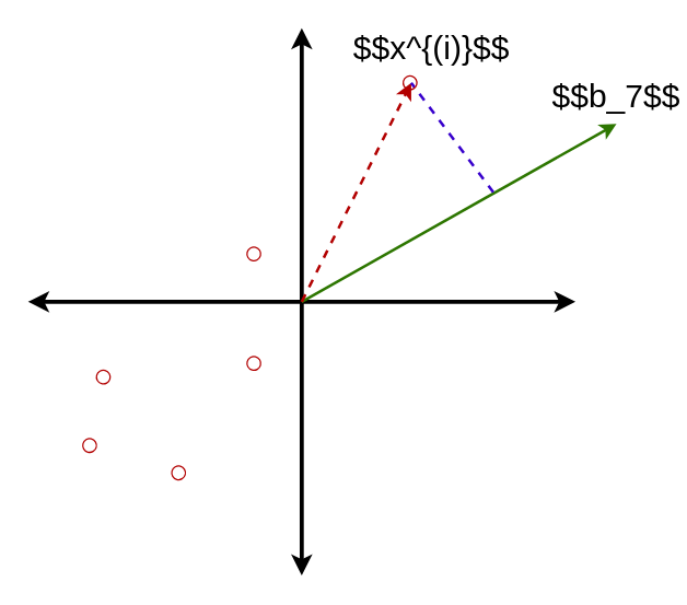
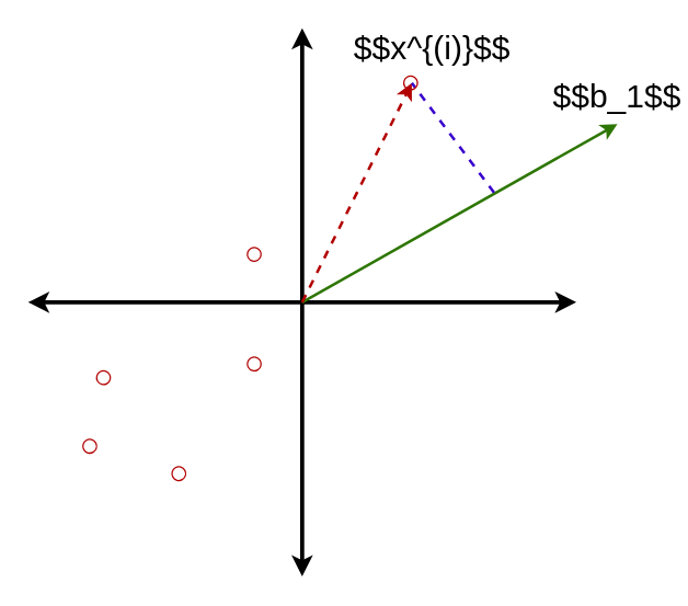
- <mxCell id="14" value="&lt;font style=&quot;font-size: 24px;&quot;&gt;$$b_7$$&lt;/font&gt;" style="text;html=1;align=center;verticalAlign=middle;whiteSpace=wrap;rounded=0;" vertex="1" parent="1"><mxGeometry x="420" y="55" width="60" height="30" as="geometry" /></mxCell>
+ <mxCell id="14" value="&lt;font style=&quot;font-size: 24px;&quot;&gt;$$b_1$$&lt;/font&gt;" style="text;html=1;align=center;verticalAlign=middle;whiteSpace=wrap;rounded=0;" vertex="1" parent="1"><mxGeometry x="420" y="55" width="60" height="30" as="geometry" /></mxCell>
